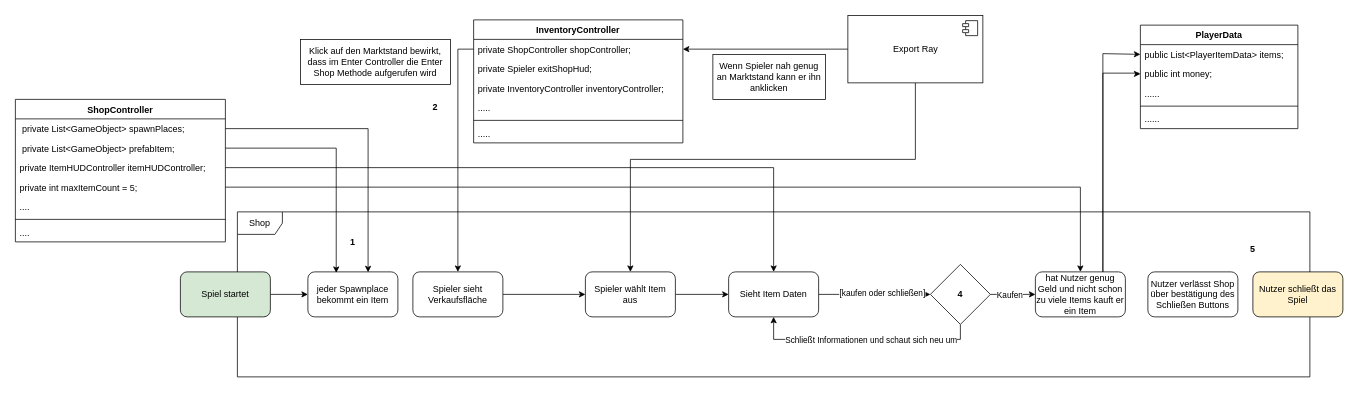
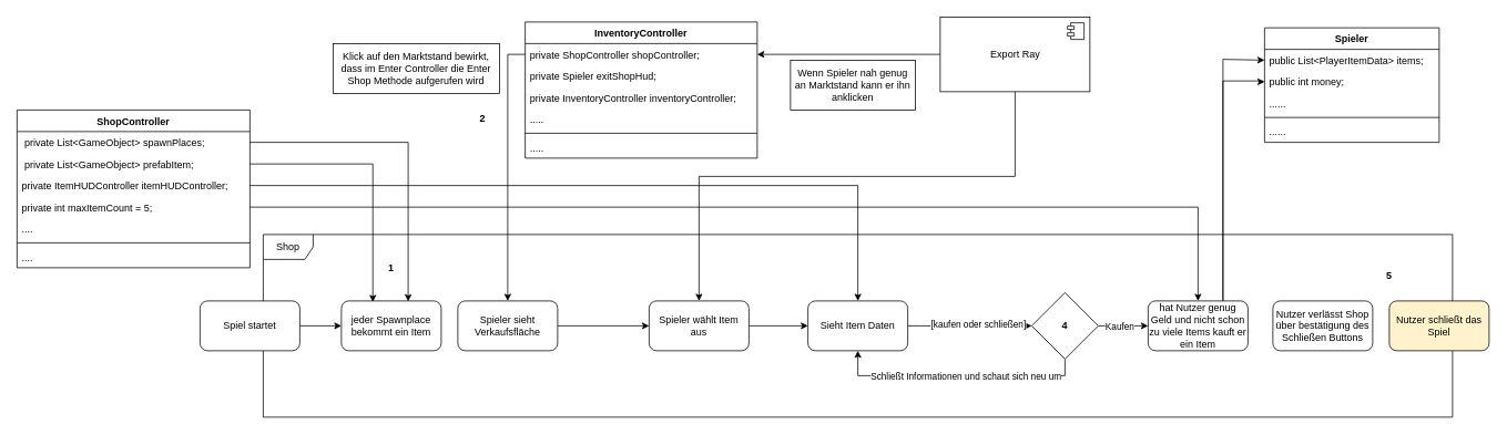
- <mxCell id="49" value="PlayerData" style="swimlane;fontStyle=1;align=center;verticalAlign=top;childLayout=stackLayout;horizontal=1;startSize=26;horizontalStack=0;resizeParent=1;resizeParentMax=0;resizeLast=0;collapsible=1;marginBottom=0;" vertex="1" parent="1"><mxGeometry x="1520" y="33" width="210" height="138" as="geometry" /></mxCell>
+ <mxCell id="49" value="Spieler" style="swimlane;fontStyle=1;align=center;verticalAlign=top;childLayout=stackLayout;horizontal=1;startSize=26;horizontalStack=0;resizeParent=1;resizeParentMax=0;resizeLast=0;collapsible=1;marginBottom=0;" vertex="1" parent="1"><mxGeometry x="1520" y="33" width="210" height="138" as="geometry" /></mxCell>
- <mxCell id="23" value="Spiel startet" style="rounded=1;whiteSpace=wrap;html=1;fillColor=#d5e8d4;" parent="1" vertex="1"><mxGeometry x="240" y="362" width="120" height="60" as="geometry" /></mxCell>
+ <mxCell id="23" value="Spiel startet" style="rounded=1;whiteSpace=wrap;html=1;" parent="1" vertex="1"><mxGeometry x="240" y="362" width="120" height="60" as="geometry" /></mxCell>
